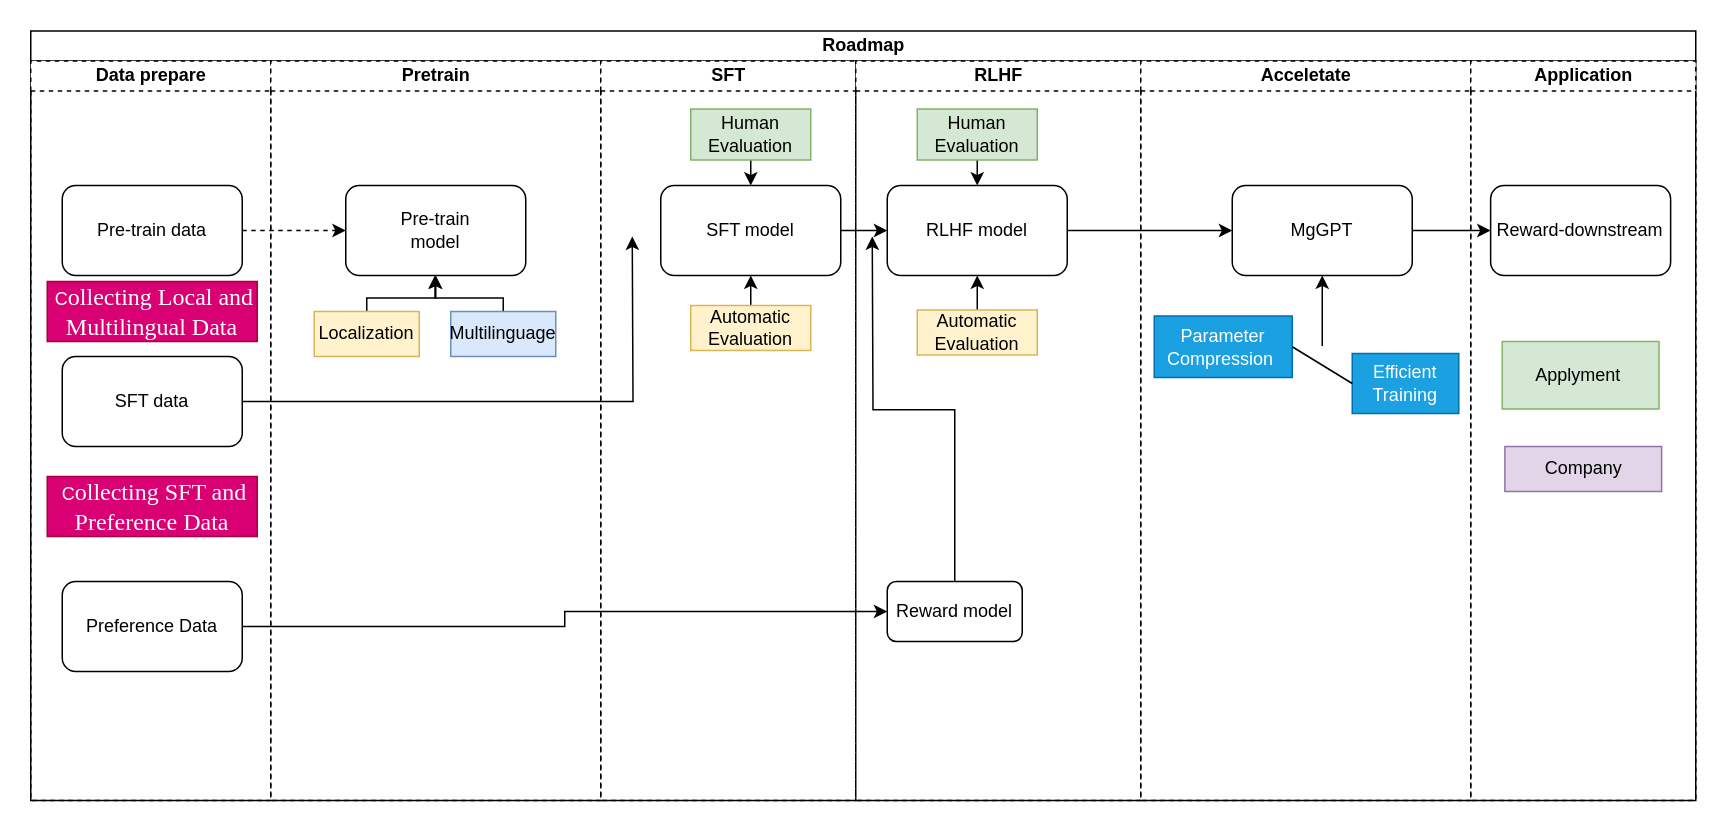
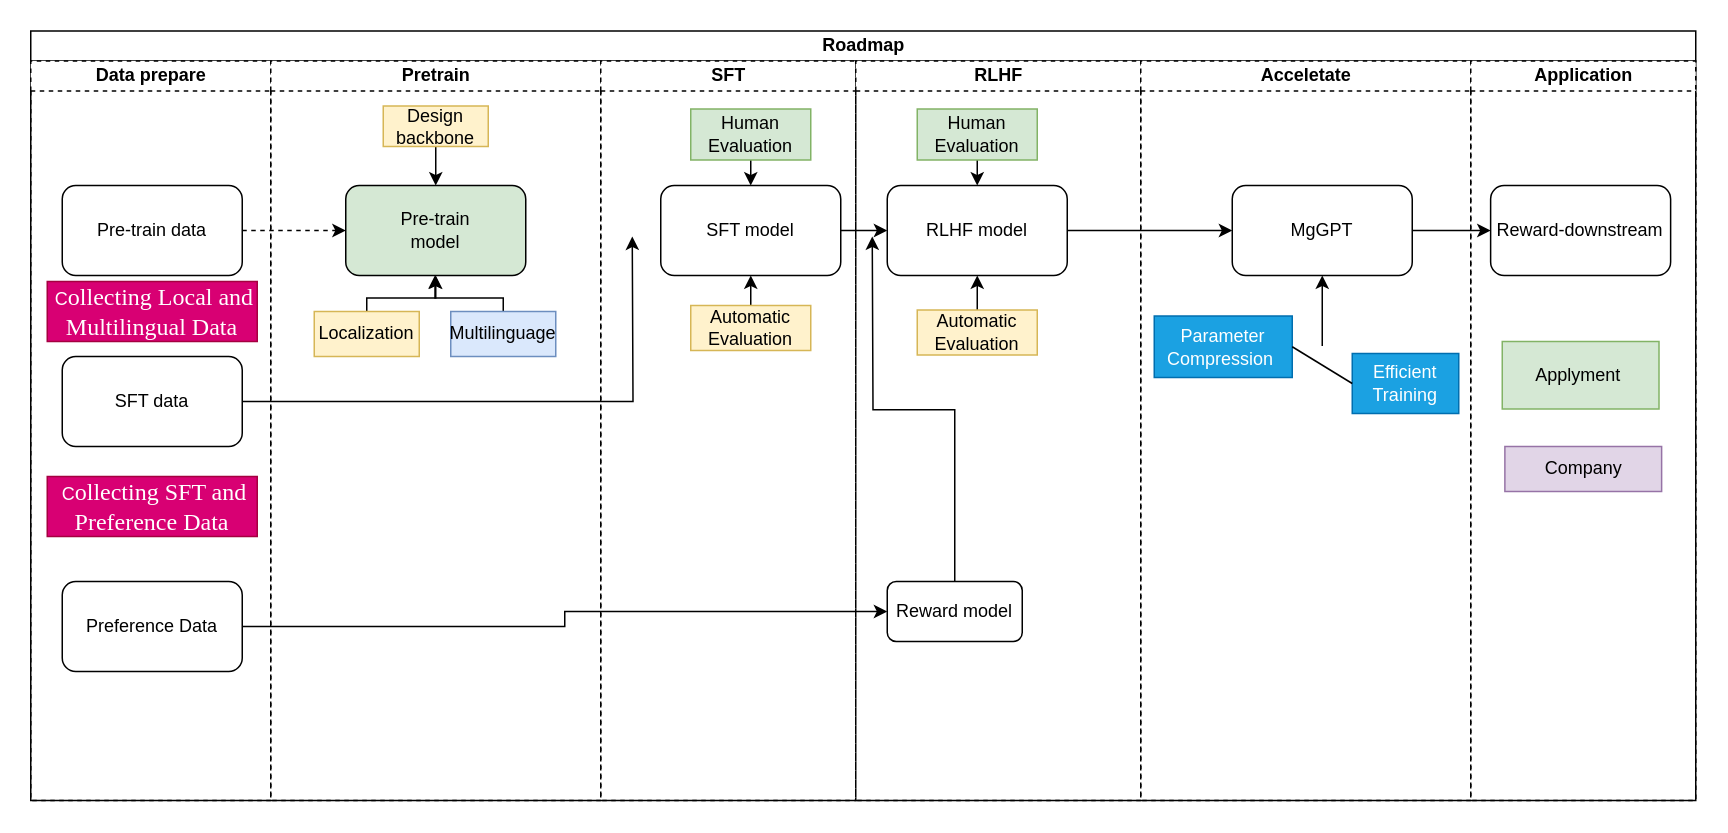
+ <mxCell id="18" value="Design backbone" style="rounded=0;whiteSpace=wrap;html=1;fillColor=#fff2cc;strokeColor=#d6b656;" parent="11" vertex="1"><mxGeometry x="75" y="30" width="70" height="27" as="geometry" /></mxCell>
+ <mxCell id="17" value="" style="edgeStyle=orthogonalEdgeStyle;rounded=0;orthogonalLoop=1;jettySize=auto;html=1;entryX=0.5;entryY=0;entryDx=0;entryDy=0;" parent="11" source="18" target="12" edge="1"><mxGeometry relative="1" as="geometry" /></mxCell>
- <mxCell id="12" value="Pre-train&lt;br&gt;model" style="rounded=1;whiteSpace=wrap;html=1;" parent="11" vertex="1"><mxGeometry x="50" y="83" width="120" height="60" as="geometry" /></mxCell>
+ <mxCell id="12" value="Pre-train&lt;br&gt;model" style="rounded=1;whiteSpace=wrap;html=1;fillColor=#d5e8d4;" parent="11" vertex="1"><mxGeometry x="50" y="83" width="120" height="60" as="geometry" /></mxCell>
